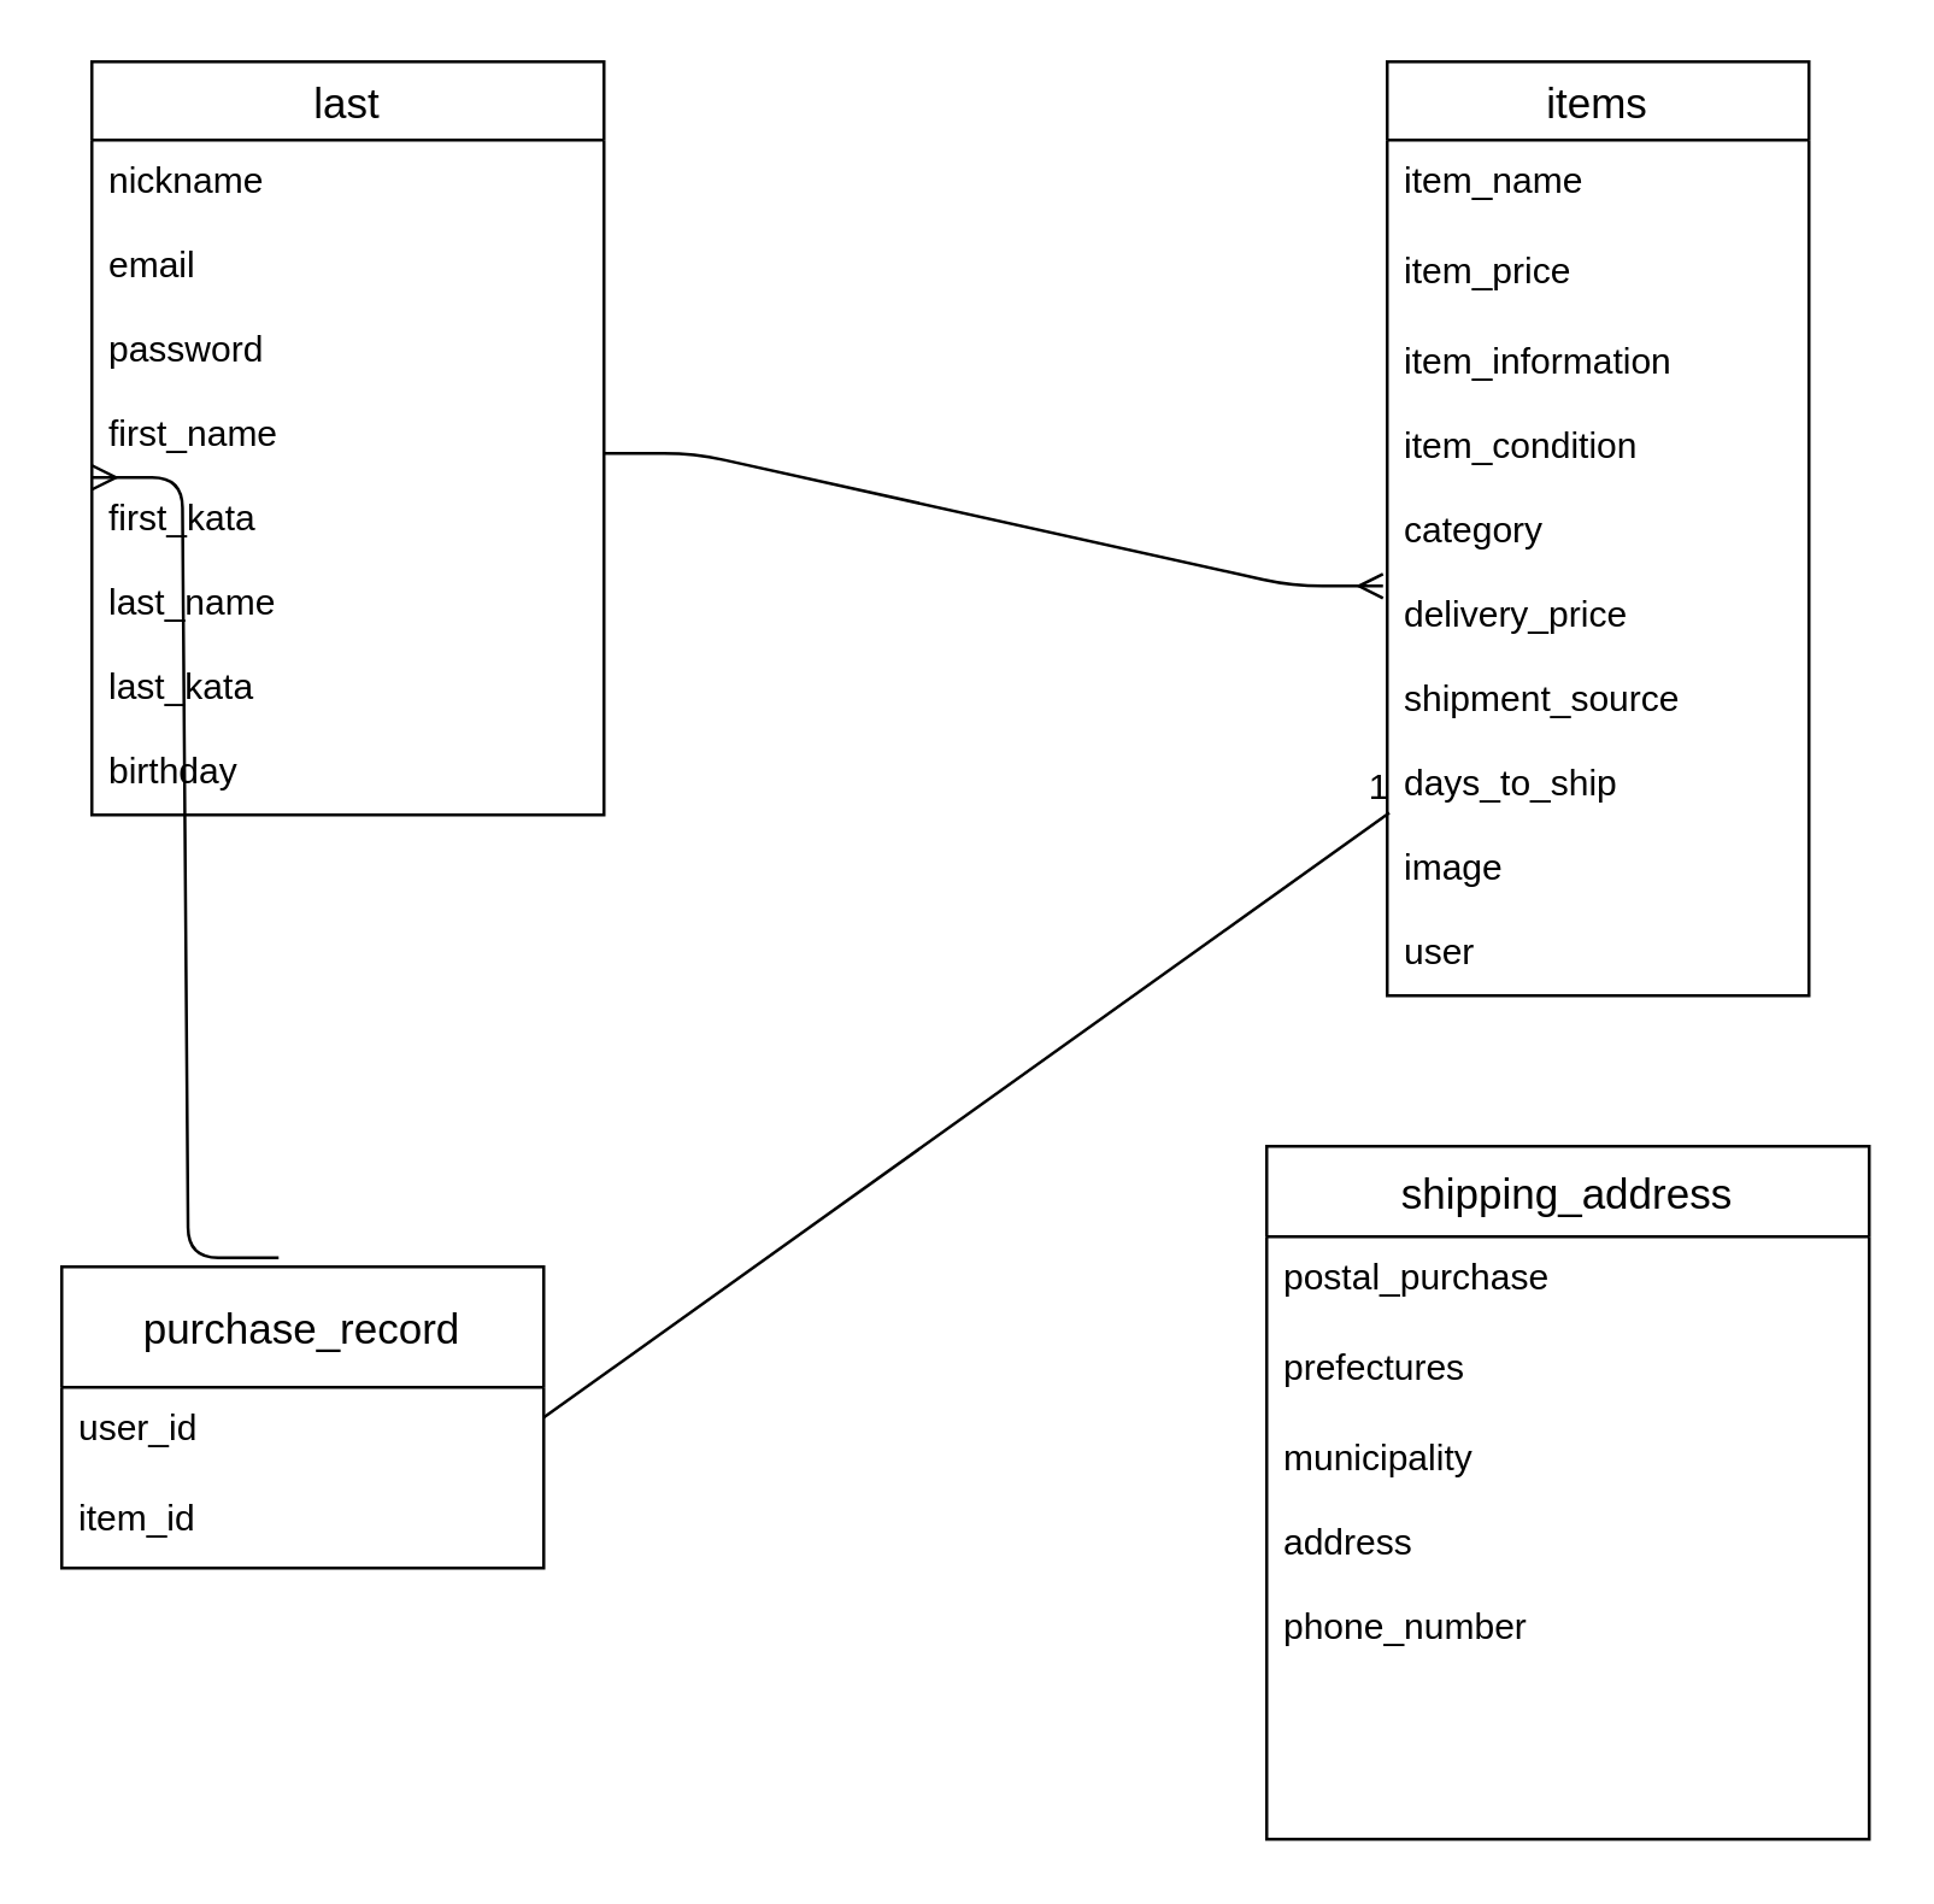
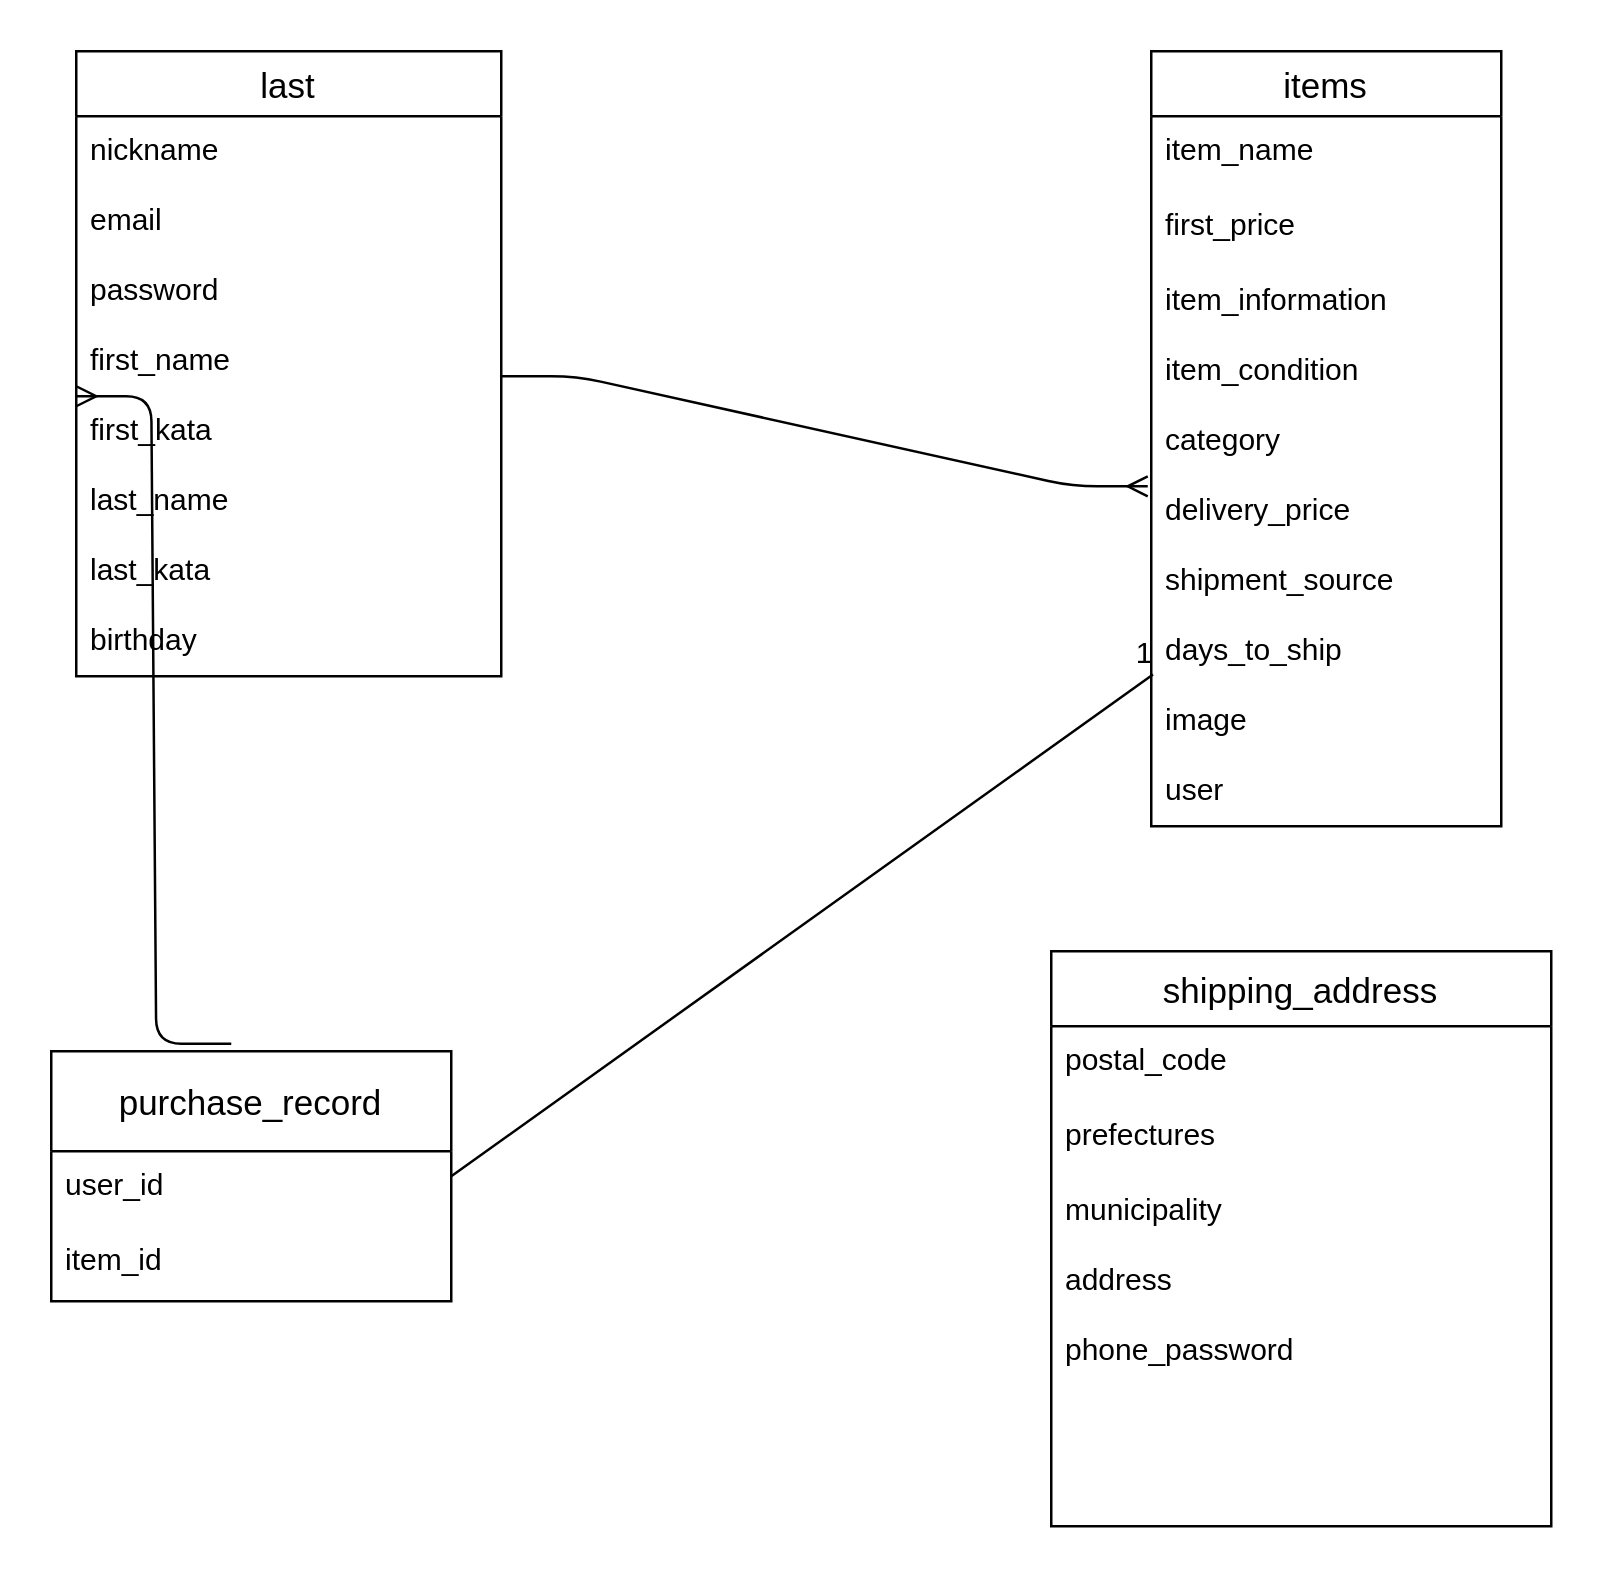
- <mxCell id="14" value="item_price&#10;&#10;" style="text;strokeColor=none;fillColor=none;spacingLeft=4;spacingRight=4;overflow=hidden;rotatable=0;points=[[0,0.5],[1,0.5]];portConstraint=eastwest;fontSize=12;" vertex="1" parent="12"><mxGeometry y="56" width="140" height="30" as="geometry" /></mxCell>
+ <mxCell id="14" value="first_price&#10;&#10;" style="text;strokeColor=none;fillColor=none;spacingLeft=4;spacingRight=4;overflow=hidden;rotatable=0;points=[[0,0.5],[1,0.5]];portConstraint=eastwest;fontSize=12;" vertex="1" parent="12"><mxGeometry y="56" width="140" height="30" as="geometry" /></mxCell>
- <mxCell id="3" value="postal_purchase&#10;" style="text;strokeColor=none;fillColor=none;spacingLeft=4;spacingRight=4;overflow=hidden;rotatable=0;points=[[0,0.5],[1,0.5]];portConstraint=eastwest;fontSize=12;" vertex="1" parent="2"><mxGeometry y="30" width="200" height="30" as="geometry" /></mxCell>
+ <mxCell id="3" value="postal_code&#10;" style="text;strokeColor=none;fillColor=none;spacingLeft=4;spacingRight=4;overflow=hidden;rotatable=0;points=[[0,0.5],[1,0.5]];portConstraint=eastwest;fontSize=12;" vertex="1" parent="2"><mxGeometry y="30" width="200" height="30" as="geometry" /></mxCell>
- <mxCell id="5" value="municipality&#10;&#10;address&#10;&#10;phone_number" style="text;strokeColor=none;fillColor=none;spacingLeft=4;spacingRight=4;overflow=hidden;rotatable=0;points=[[0,0.5],[1,0.5]];portConstraint=eastwest;fontSize=12;" vertex="1" parent="2"><mxGeometry y="90" width="200" height="140" as="geometry" /></mxCell>
+ <mxCell id="5" value="municipality&#10;&#10;address&#10;&#10;phone_password" style="text;strokeColor=none;fillColor=none;spacingLeft=4;spacingRight=4;overflow=hidden;rotatable=0;points=[[0,0.5],[1,0.5]];portConstraint=eastwest;fontSize=12;" vertex="1" parent="2"><mxGeometry y="90" width="200" height="140" as="geometry" /></mxCell>
